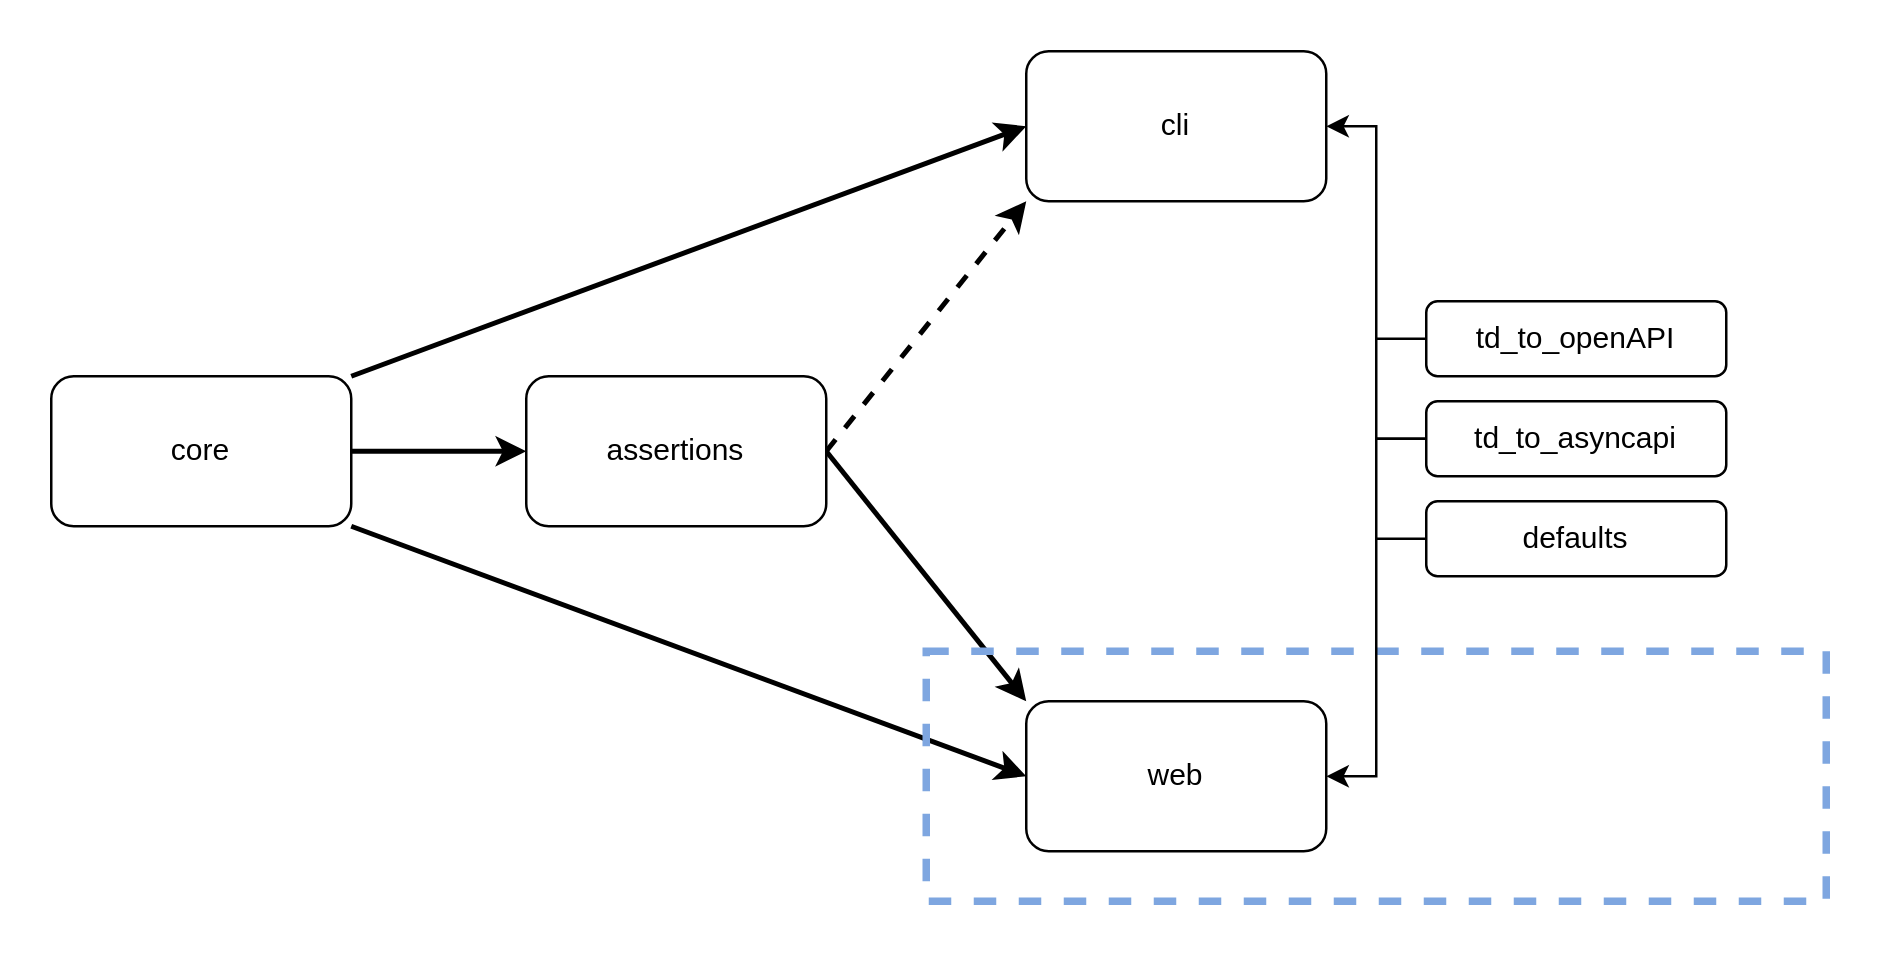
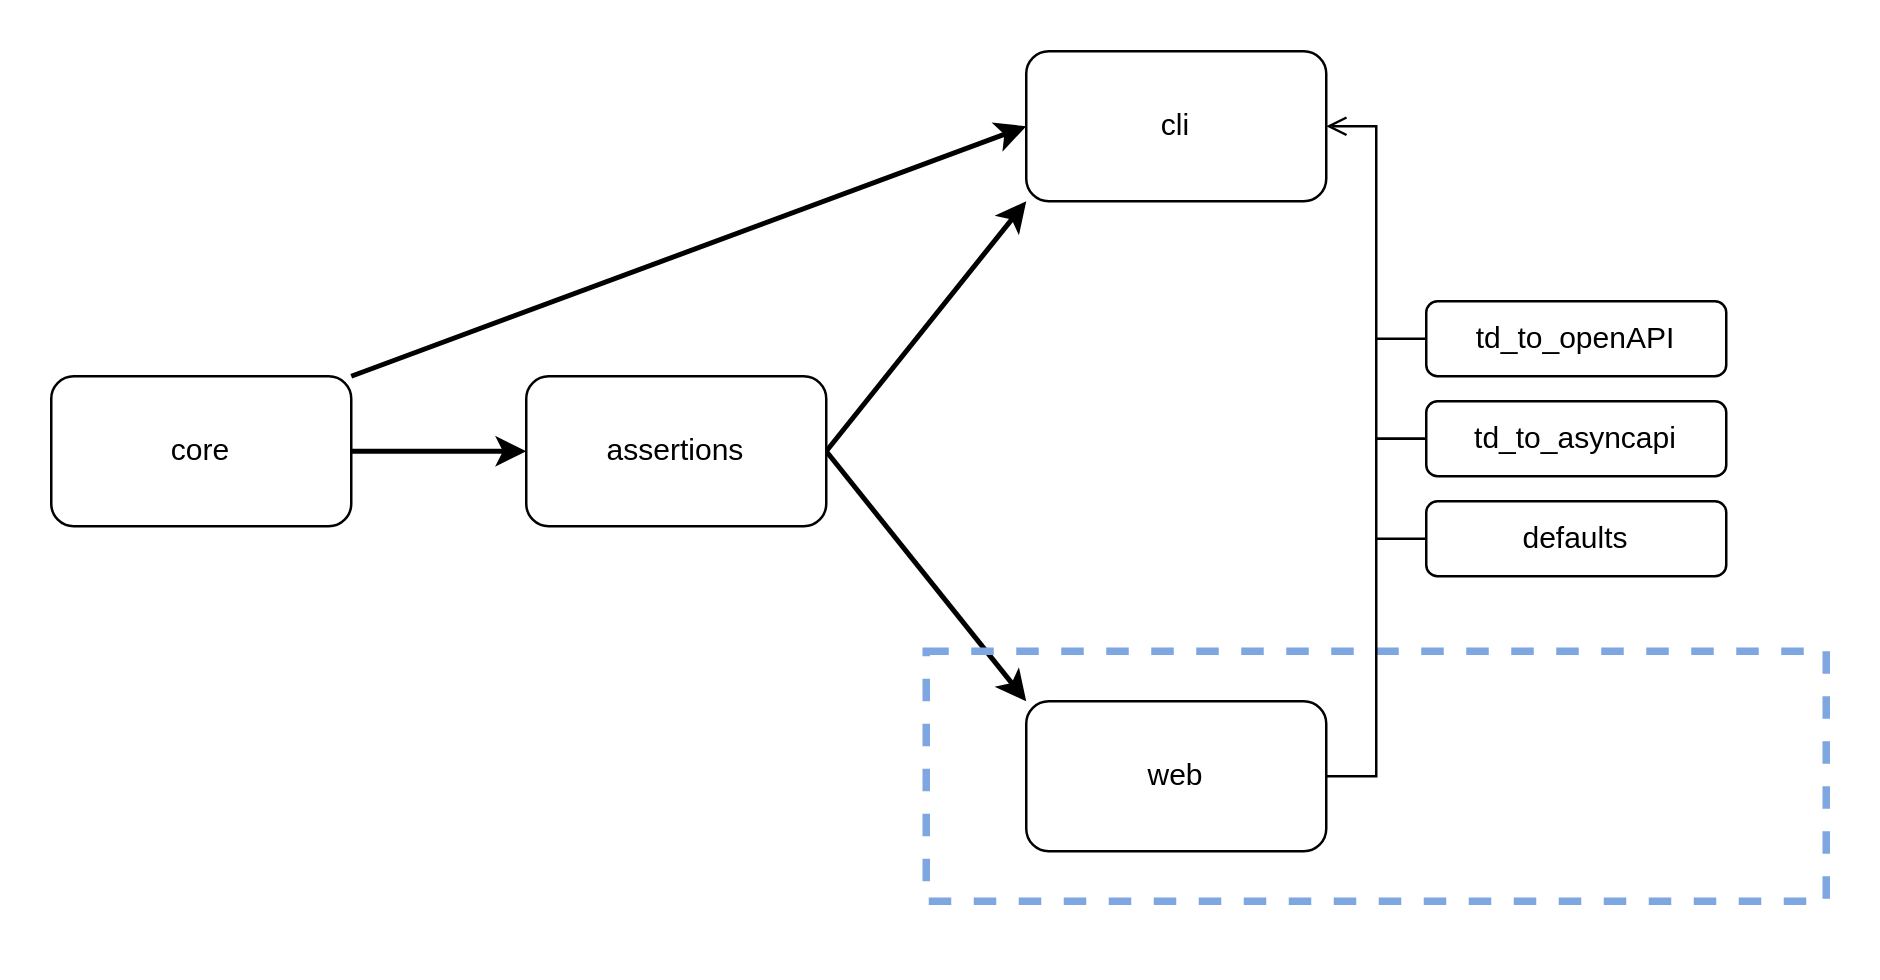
- <mxCell id="18" style="edgeStyle=orthogonalEdgeStyle;rounded=0;orthogonalLoop=1;jettySize=auto;html=1;exitX=0;exitY=0.5;exitDx=0;exitDy=0;entryX=1;entryY=0.5;entryDx=0;entryDy=0;" edge="1" parent="1" source="9" target="6"><mxGeometry relative="1" as="geometry" /></mxCell>
+ <mxCell id="18" style="edgeStyle=orthogonalEdgeStyle;rounded=0;orthogonalLoop=1;jettySize=auto;html=1;exitX=0;exitY=0.5;exitDx=0;exitDy=0;entryX=1;entryY=0.5;entryDx=0;entryDy=0;endArrow=open;" edge="1" parent="1" source="9" target="6"><mxGeometry relative="1" as="geometry" /></mxCell>
- <mxCell id="4" style="rounded=0;orthogonalLoop=1;jettySize=auto;html=1;exitX=1;exitY=0.5;exitDx=0;exitDy=0;entryX=0;entryY=1;entryDx=0;entryDy=0;strokeWidth=2;dashed=1;" parent="1" source="16" target="6" edge="1"><mxGeometry relative="1" as="geometry" /></mxCell>
+ <mxCell id="4" style="rounded=0;orthogonalLoop=1;jettySize=auto;html=1;exitX=1;exitY=0.5;exitDx=0;exitDy=0;entryX=0;entryY=1;entryDx=0;entryDy=0;strokeWidth=2;" parent="1" source="16" target="6" edge="1"><mxGeometry relative="1" as="geometry" /></mxCell>
- <mxCell id="3" style="rounded=0;orthogonalLoop=1;jettySize=auto;html=1;exitX=1;exitY=1;exitDx=0;exitDy=0;entryX=0;entryY=0.5;entryDx=0;entryDy=0;strokeWidth=2;" parent="1" source="15" target="13" edge="1"><mxGeometry relative="1" as="geometry" /></mxCell>
- <mxCell id="20" style="edgeStyle=orthogonalEdgeStyle;rounded=0;orthogonalLoop=1;jettySize=auto;html=1;exitX=0;exitY=0.5;exitDx=0;exitDy=0;entryX=1;entryY=0.5;entryDx=0;entryDy=0;endArrow=classic;endFill=1;" edge="1" parent="1" source="9" target="13"><mxGeometry relative="1" as="geometry" /></mxCell>
+ <mxCell id="20" style="edgeStyle=orthogonalEdgeStyle;rounded=0;orthogonalLoop=1;jettySize=auto;html=1;exitX=0;exitY=0.5;exitDx=0;exitDy=0;entryX=1;entryY=0.5;entryDx=0;entryDy=0;endArrow=none;endFill=1;" edge="1" parent="1" source="9" target="13"><mxGeometry relative="1" as="geometry" /></mxCell>
